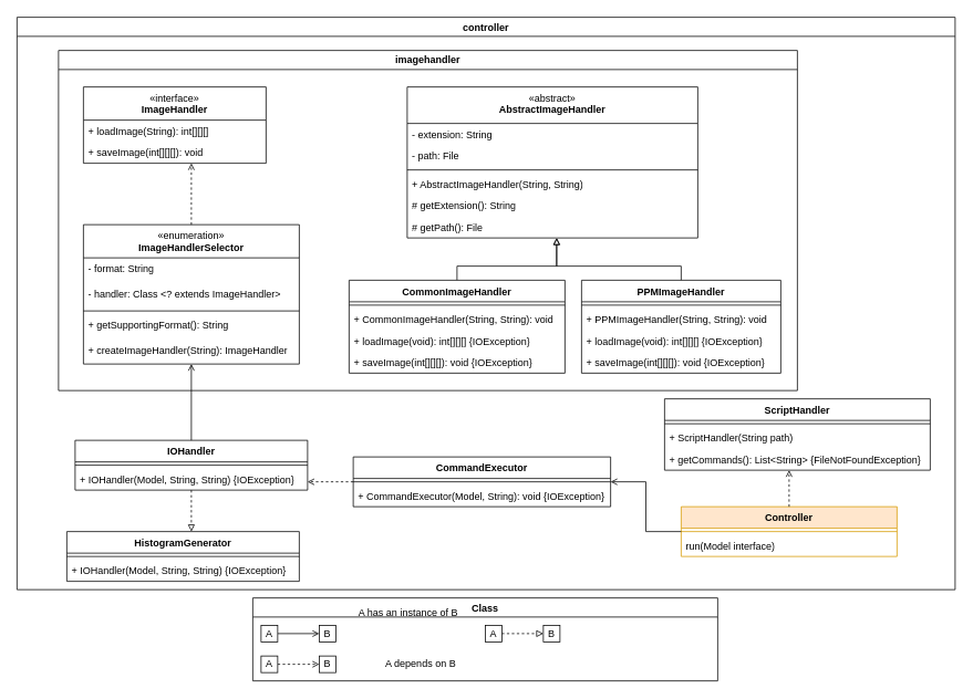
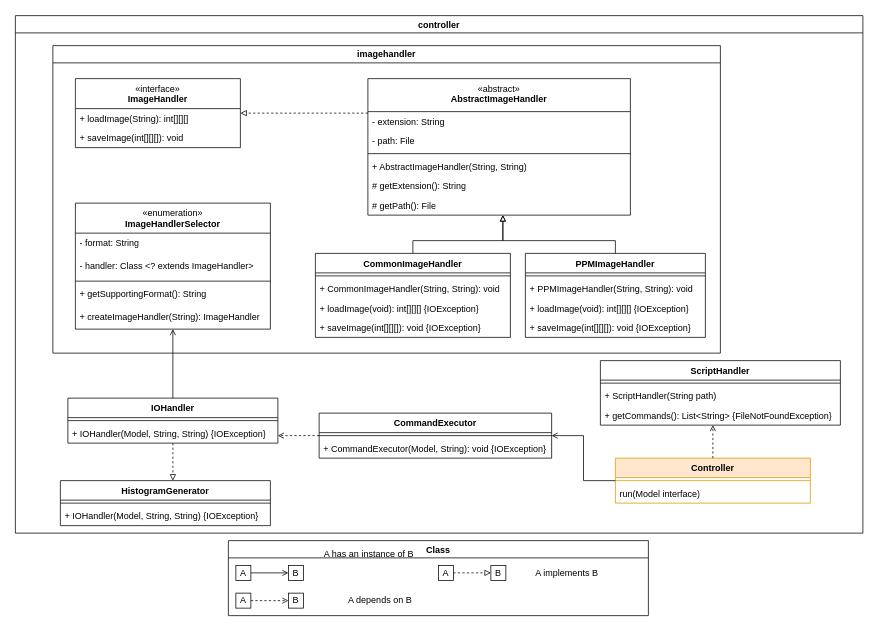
+ <mxCell id="26" style="edgeStyle=orthogonalEdgeStyle;rounded=0;orthogonalLoop=1;jettySize=auto;html=1;dashed=1;endArrow=block;endFill=0;" edge="1" parent="3" source="4" target="23"><mxGeometry relative="1" as="geometry"><Array as="points"><mxPoint x="270" y="90" /><mxPoint x="270" y="90" /></Array></mxGeometry></mxCell>
- <mxCell id="33" style="edgeStyle=orthogonalEdgeStyle;rounded=0;orthogonalLoop=1;jettySize=auto;html=1;dashed=1;endArrow=open;endFill=0;" edge="1" parent="3" source="27" target="23"><mxGeometry relative="1" as="geometry"><Array as="points"><mxPoint x="130" y="230" /><mxPoint x="130" y="230" /></Array></mxGeometry></mxCell>
+ <mxCell id="67" value="A implements B" style="text;html=1;align=center;verticalAlign=middle;resizable=0;points=[];autosize=1;strokeColor=none;fillColor=none;" vertex="1" parent="55"><mxGeometry x="396" y="28" width="110" height="30" as="geometry" /></mxCell>
